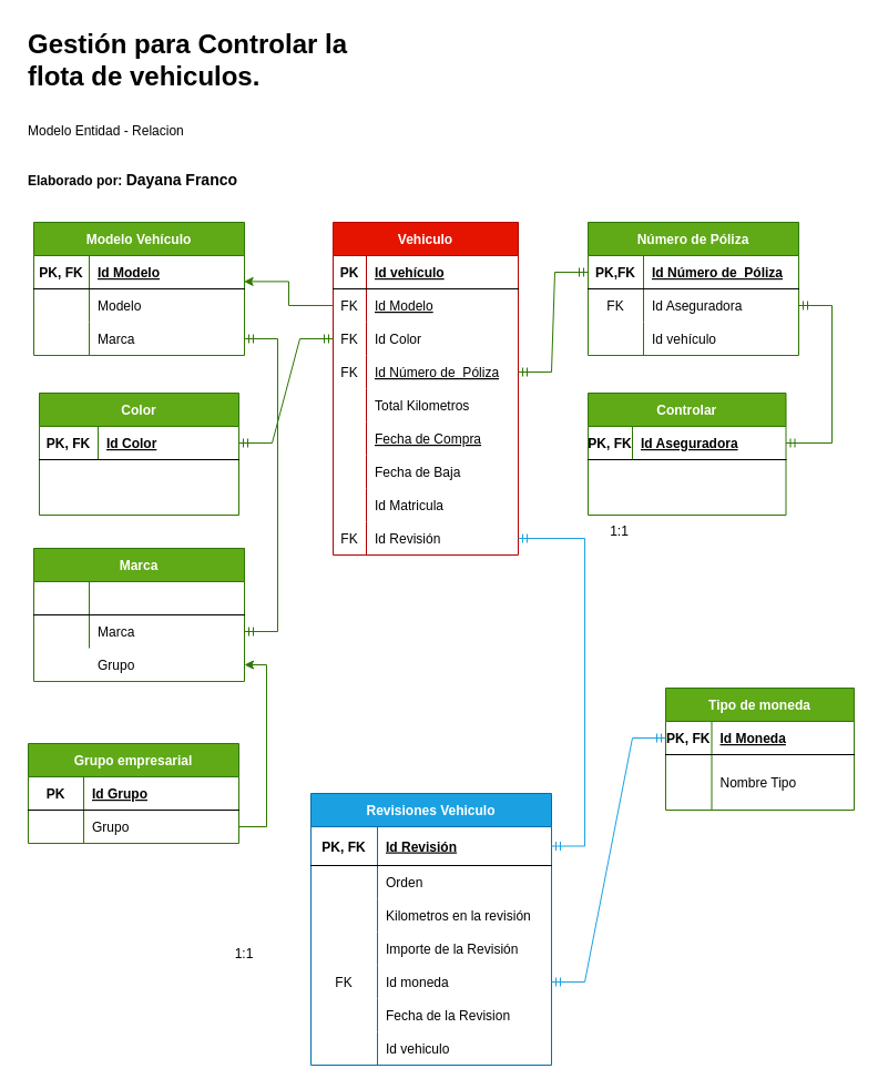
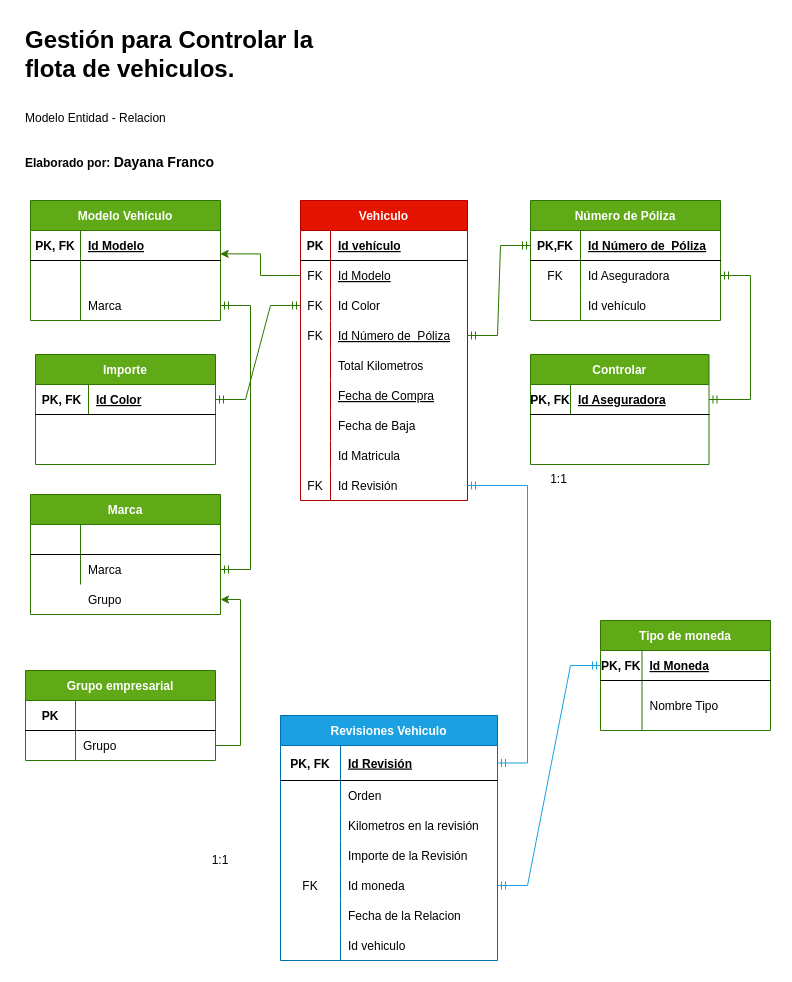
- <mxCell id="8" value="Modelo" style="shape=partialRectangle;overflow=hidden;connectable=0;fillColor=none;top=0;left=0;bottom=0;right=0;align=left;spacingLeft=6;" parent="6" vertex="1"><mxGeometry x="50" width="140" height="30" as="geometry"><mxRectangle width="140" height="30" as="alternateBounds" /></mxGeometry></mxCell>
- <mxCell id="56" value="Color" style="shape=table;startSize=30;container=1;collapsible=1;childLayout=tableLayout;fixedRows=1;rowLines=0;fontStyle=1;align=center;resizeLast=1;fillColor=#60a917;fontColor=#ffffff;strokeColor=#2D7600;" parent="1" vertex="1"><mxGeometry x="35" y="354" width="180" height="110" as="geometry"><mxRectangle x="440" y="390" width="90" height="30" as="alternateBounds" /></mxGeometry></mxCell>
+ <mxCell id="56" value="Importe" style="shape=table;startSize=30;container=1;collapsible=1;childLayout=tableLayout;fixedRows=1;rowLines=0;fontStyle=1;align=center;resizeLast=1;fillColor=#60a917;fontColor=#ffffff;strokeColor=#2D7600;" parent="1" vertex="1"><mxGeometry x="35" y="354" width="180" height="110" as="geometry"><mxRectangle x="440" y="390" width="90" height="30" as="alternateBounds" /></mxGeometry></mxCell>
- <mxCell id="95" value="Id Grupo" style="shape=partialRectangle;overflow=hidden;connectable=0;fillColor=none;top=0;left=0;bottom=0;right=0;align=left;spacingLeft=6;fontStyle=5;" parent="93" vertex="1"><mxGeometry x="50" width="140" height="30" as="geometry"><mxRectangle width="140" height="30" as="alternateBounds" /></mxGeometry></mxCell>
- <mxCell id="87" value="Fecha de la Revision" style="shape=partialRectangle;connectable=0;fillColor=none;top=0;left=0;bottom=0;right=0;align=left;spacingLeft=6;overflow=hidden;" parent="85" vertex="1"><mxGeometry x="60" width="157" height="30" as="geometry"><mxRectangle width="157" height="30" as="alternateBounds" /></mxGeometry></mxCell>
+ <mxCell id="87" value="Fecha de la Relacion" style="shape=partialRectangle;connectable=0;fillColor=none;top=0;left=0;bottom=0;right=0;align=left;spacingLeft=6;overflow=hidden;" parent="85" vertex="1"><mxGeometry x="60" width="157" height="30" as="geometry"><mxRectangle width="157" height="30" as="alternateBounds" /></mxGeometry></mxCell>
